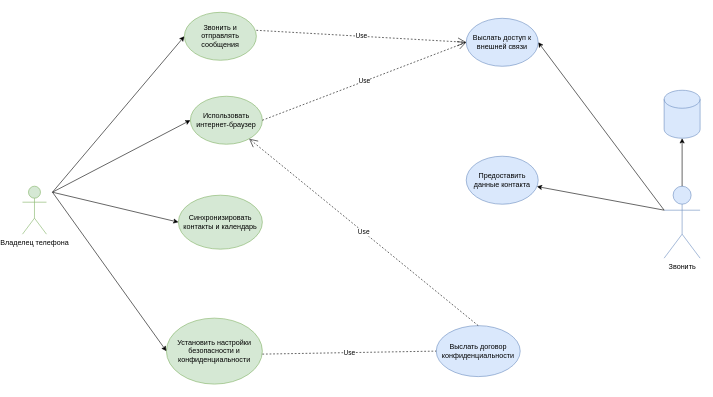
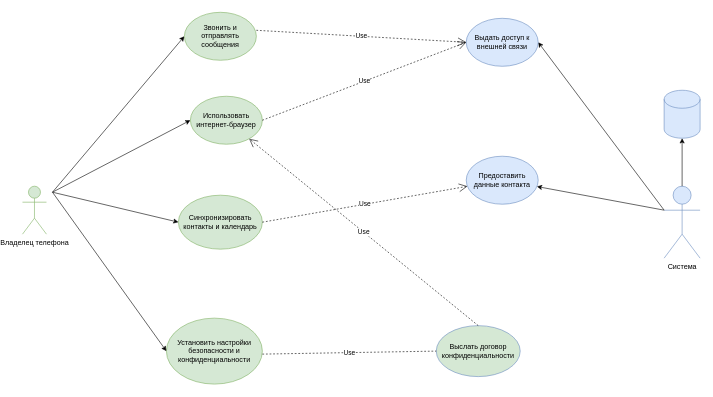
- <mxCell id="13" value="Выслать доступ к внешней связи" style="ellipse;whiteSpace=wrap;html=1;fillColor=#dae8fc;strokeColor=#6c8ebf;" vertex="1" parent="1"><mxGeometry x="760" y="30" width="120" height="80" as="geometry" /></mxCell>
+ <mxCell id="13" value="Выдать доступ к внешней связи" style="ellipse;whiteSpace=wrap;html=1;fillColor=#dae8fc;strokeColor=#6c8ebf;" vertex="1" parent="1"><mxGeometry x="760" y="30" width="120" height="80" as="geometry" /></mxCell>
+ <mxCell id="19" value="Use" style="endArrow=open;endSize=12;dashed=1;html=1;rounded=0;exitX=1;exitY=0.5;exitDx=0;exitDy=0;" edge="1" parent="1" source="7" target="15"><mxGeometry width="160" relative="1" as="geometry"><mxPoint x="620" y="290" as="sourcePoint" /><mxPoint x="690" y="360" as="targetPoint" /></mxGeometry></mxCell>
- <mxCell id="11" value="Звонить" style="shape=umlActor;verticalLabelPosition=bottom;verticalAlign=top;html=1;outlineConnect=0;fillColor=#dae8fc;strokeColor=#6c8ebf;" vertex="1" parent="1"><mxGeometry x="1090" y="310" width="60" height="120" as="geometry" /></mxCell>
+ <mxCell id="11" value="Система" style="shape=umlActor;verticalLabelPosition=bottom;verticalAlign=top;html=1;outlineConnect=0;fillColor=#dae8fc;strokeColor=#6c8ebf;" vertex="1" parent="1"><mxGeometry x="1090" y="310" width="60" height="120" as="geometry" /></mxCell>
- <mxCell id="16" value="Выслать договор конфиденциальности" style="ellipse;whiteSpace=wrap;html=1;fillColor=#dae8fc;strokeColor=#6c8ebf;" vertex="1" parent="1"><mxGeometry x="710" y="542.5" width="140" height="85" as="geometry" /></mxCell>
+ <mxCell id="16" value="Выслать договор конфиденциальности" style="ellipse;whiteSpace=wrap;html=1;fillColor=#d5e8d4;strokeColor=#6c8ebf;" vertex="1" parent="1"><mxGeometry x="710" y="542.5" width="140" height="85" as="geometry" /></mxCell>
